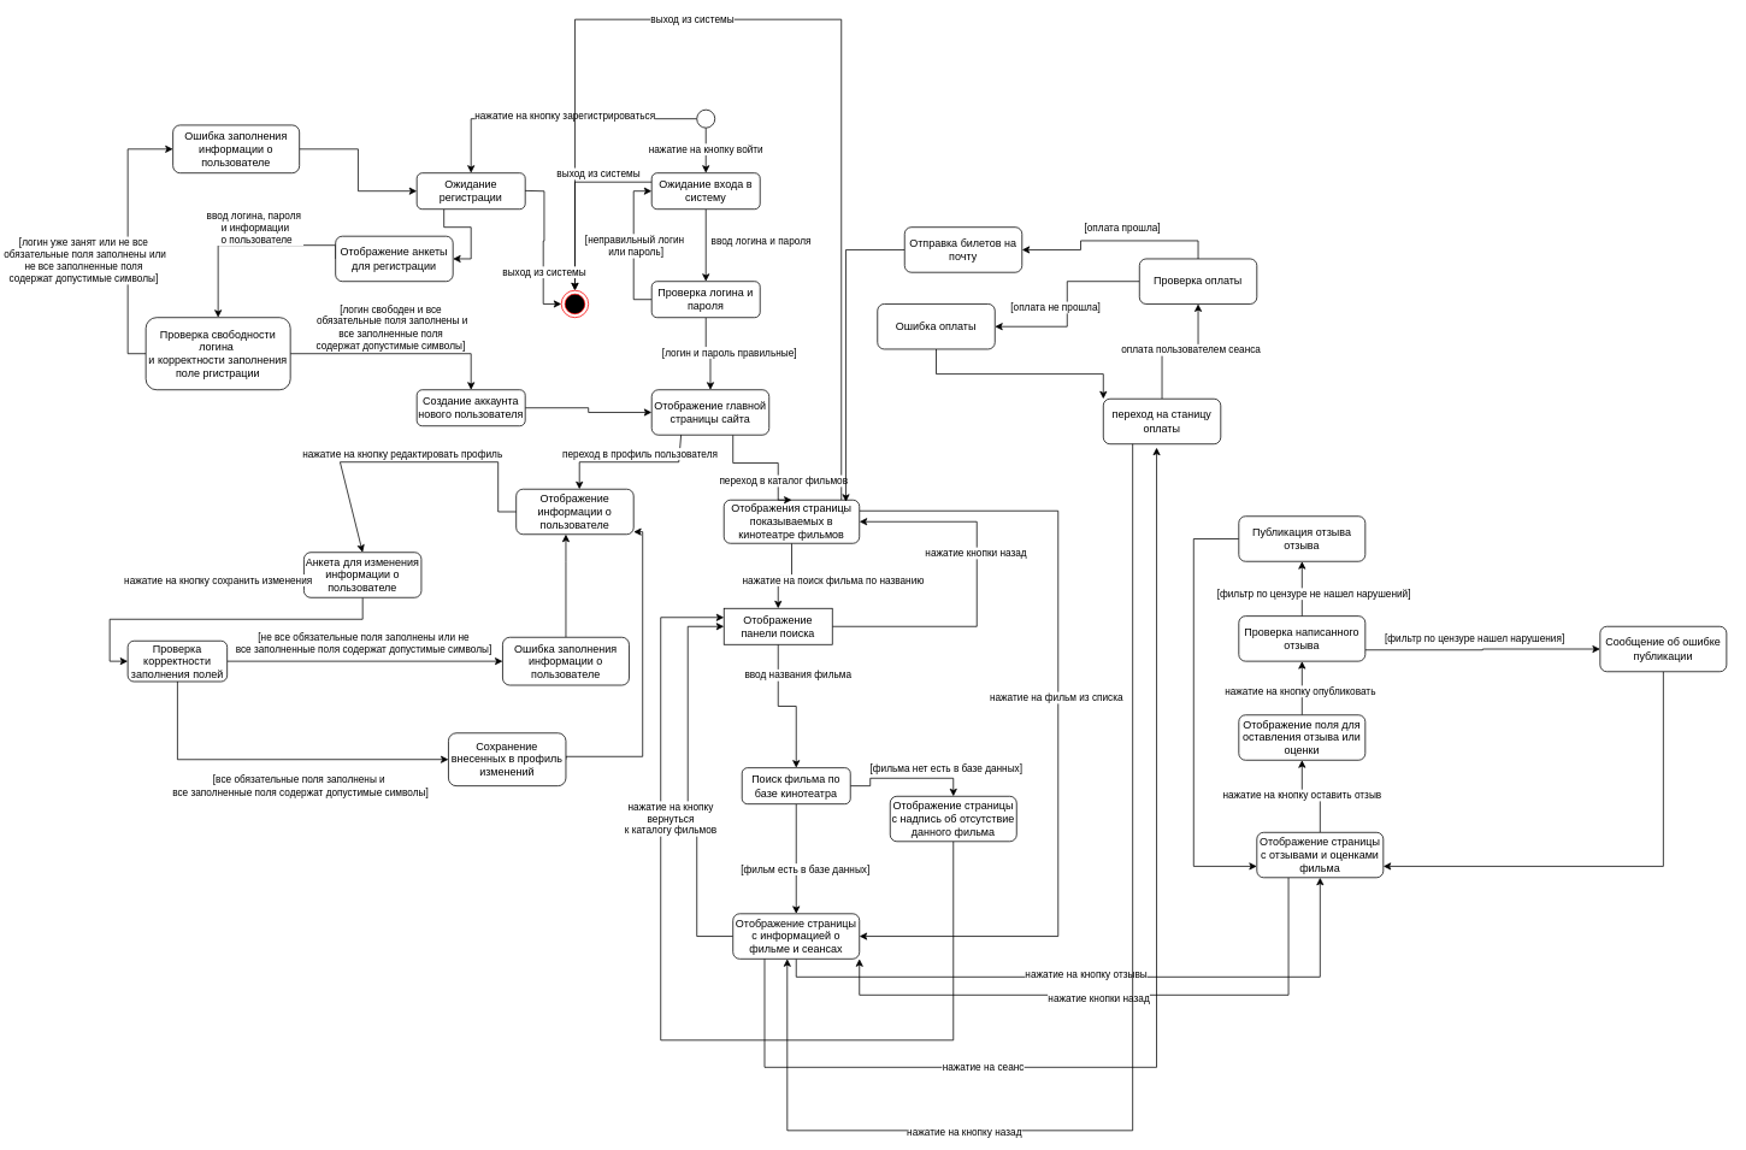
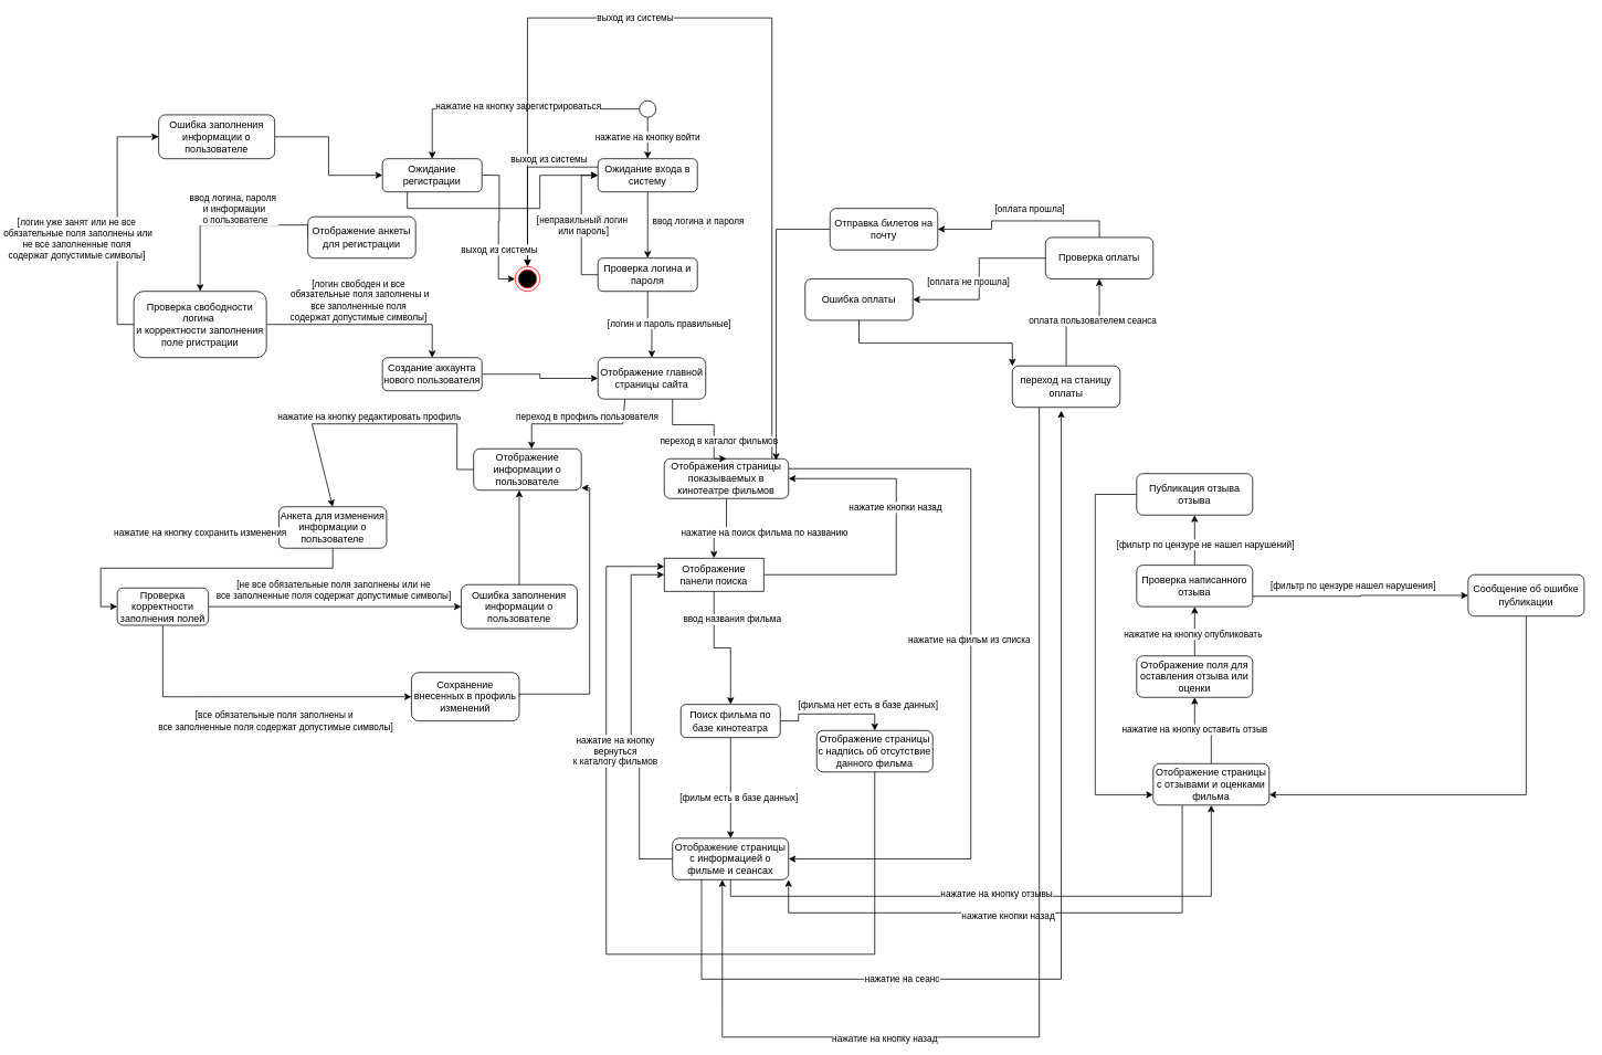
- <mxCell id="32" style="edgeStyle=orthogonalEdgeStyle;rounded=0;orthogonalLoop=1;jettySize=auto;html=1;exitX=0.25;exitY=1;exitDx=0;exitDy=0;entryX=1;entryY=0.5;entryDx=0;entryDy=0;" parent="1" source="33" target="74" edge="1"><mxGeometry relative="1" as="geometry" /></mxCell>
+ <mxCell id="32" style="edgeStyle=orthogonalEdgeStyle;rounded=0;orthogonalLoop=1;jettySize=auto;html=1;exitX=0.25;exitY=1;exitDx=0;exitDy=0;" parent="1" source="33" target="6" edge="1"><mxGeometry relative="1" as="geometry" /></mxCell>
